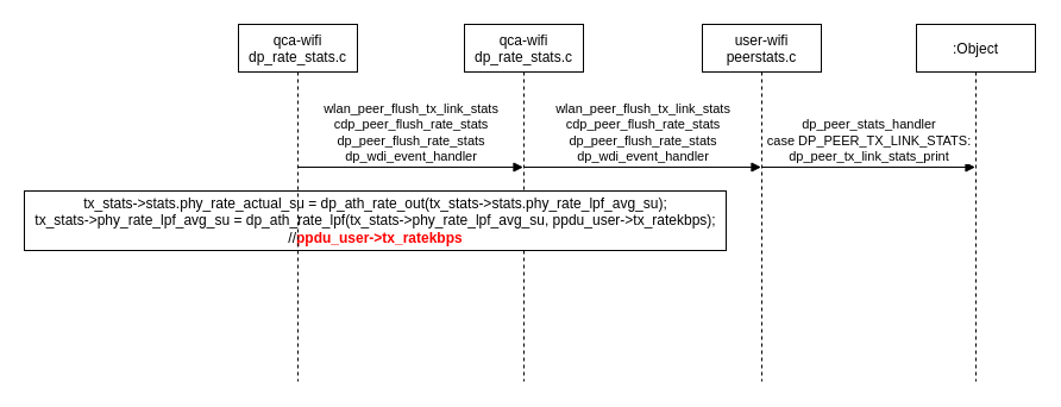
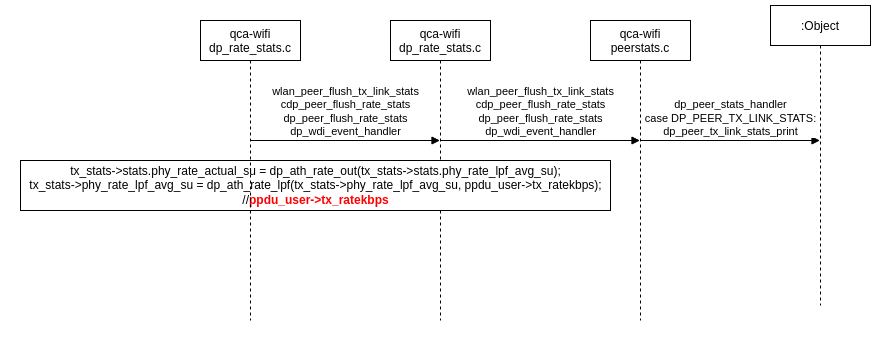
- <mxCell id="2" value="user-wifi&#10;peerstats.c" style="shape=umlLifeline;perimeter=lifelinePerimeter;container=1;collapsible=0;recursiveResize=0;rounded=0;shadow=0;strokeWidth=1;" parent="1" vertex="1"><mxGeometry x="590" y="20" width="100" height="300" as="geometry" /></mxCell>
+ <mxCell id="2" value="qca-wifi&#10;peerstats.c" style="shape=umlLifeline;perimeter=lifelinePerimeter;container=1;collapsible=0;recursiveResize=0;rounded=0;shadow=0;strokeWidth=1;" parent="1" vertex="1"><mxGeometry x="590" y="20" width="100" height="300" as="geometry" /></mxCell>
- <mxCell id="4" value=":Object" style="shape=umlLifeline;perimeter=lifelinePerimeter;container=1;collapsible=0;recursiveResize=0;rounded=0;shadow=0;strokeWidth=1;" parent="1" vertex="1"><mxGeometry x="770" y="20" width="100" height="300" as="geometry" /></mxCell>
+ <mxCell id="4" value=":Object" style="shape=umlLifeline;perimeter=lifelinePerimeter;container=1;collapsible=0;recursiveResize=0;rounded=0;shadow=0;strokeWidth=1;" parent="1" vertex="1"><mxGeometry x="770" y="5" width="100" height="300" as="geometry" /></mxCell>
